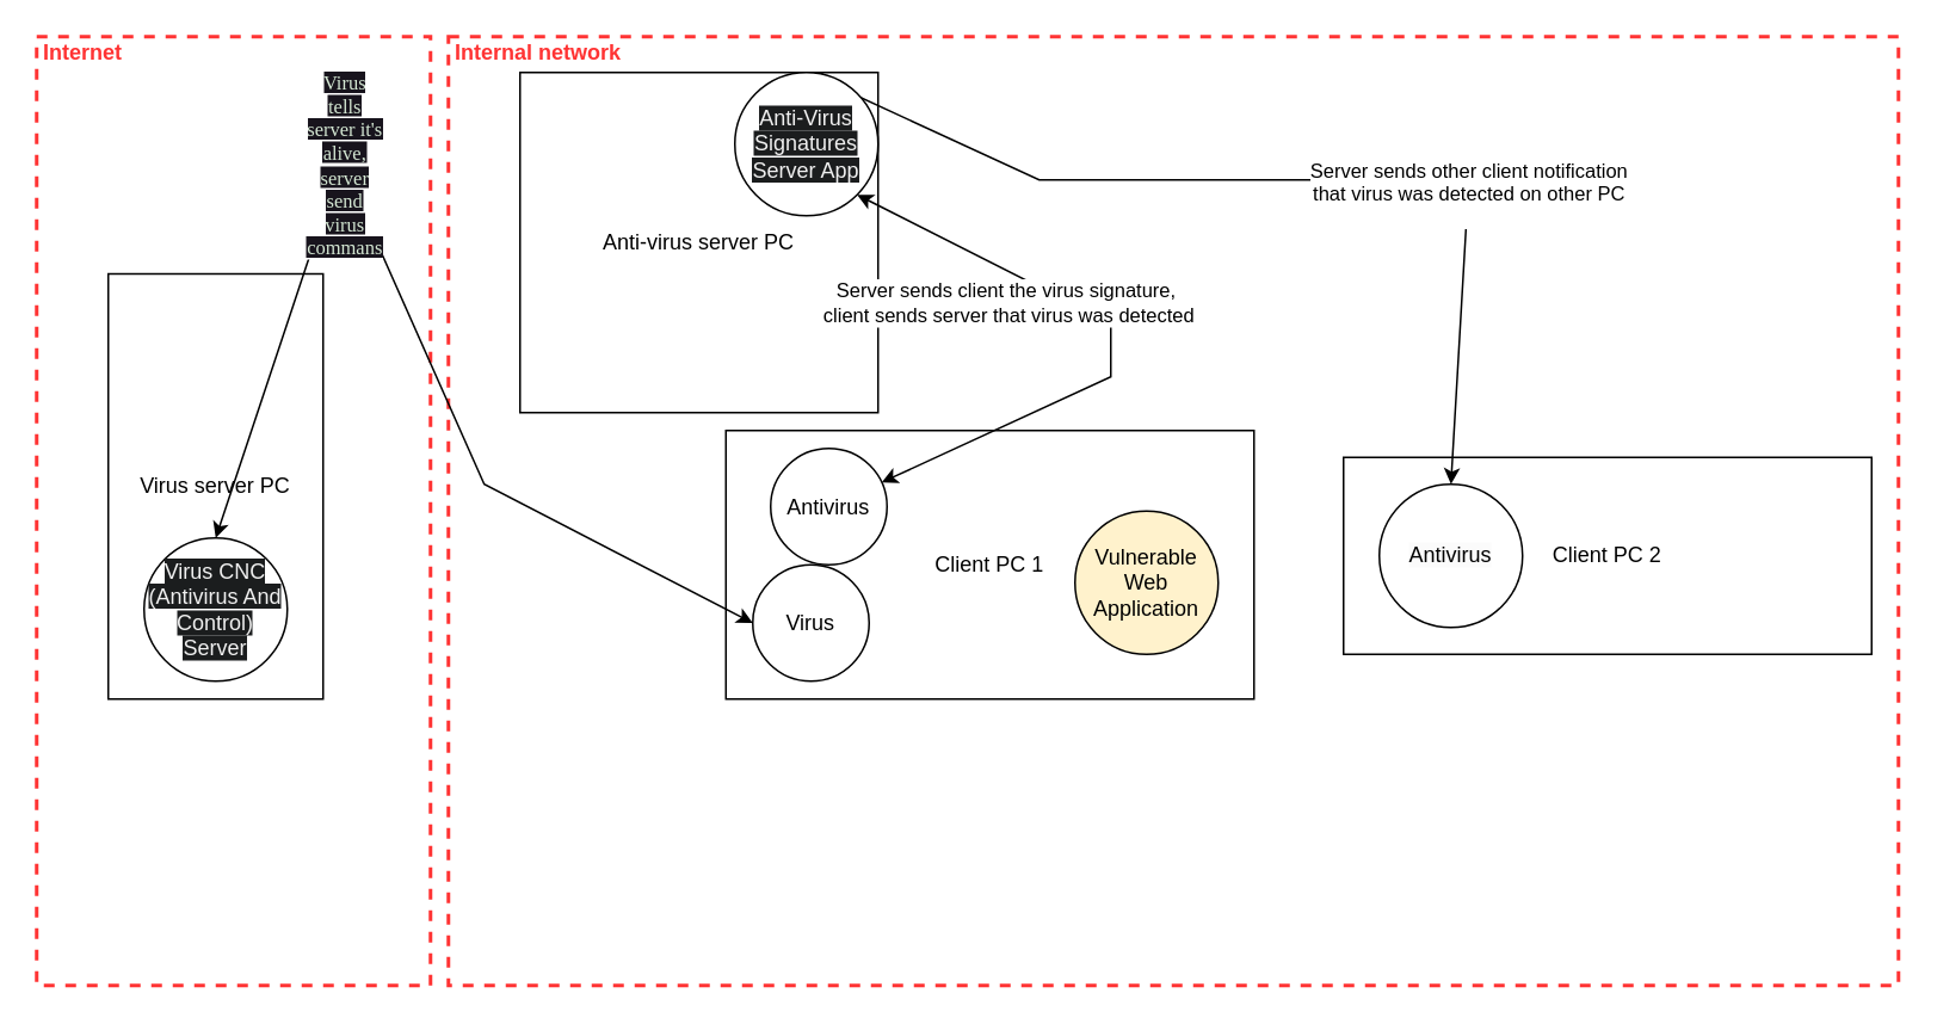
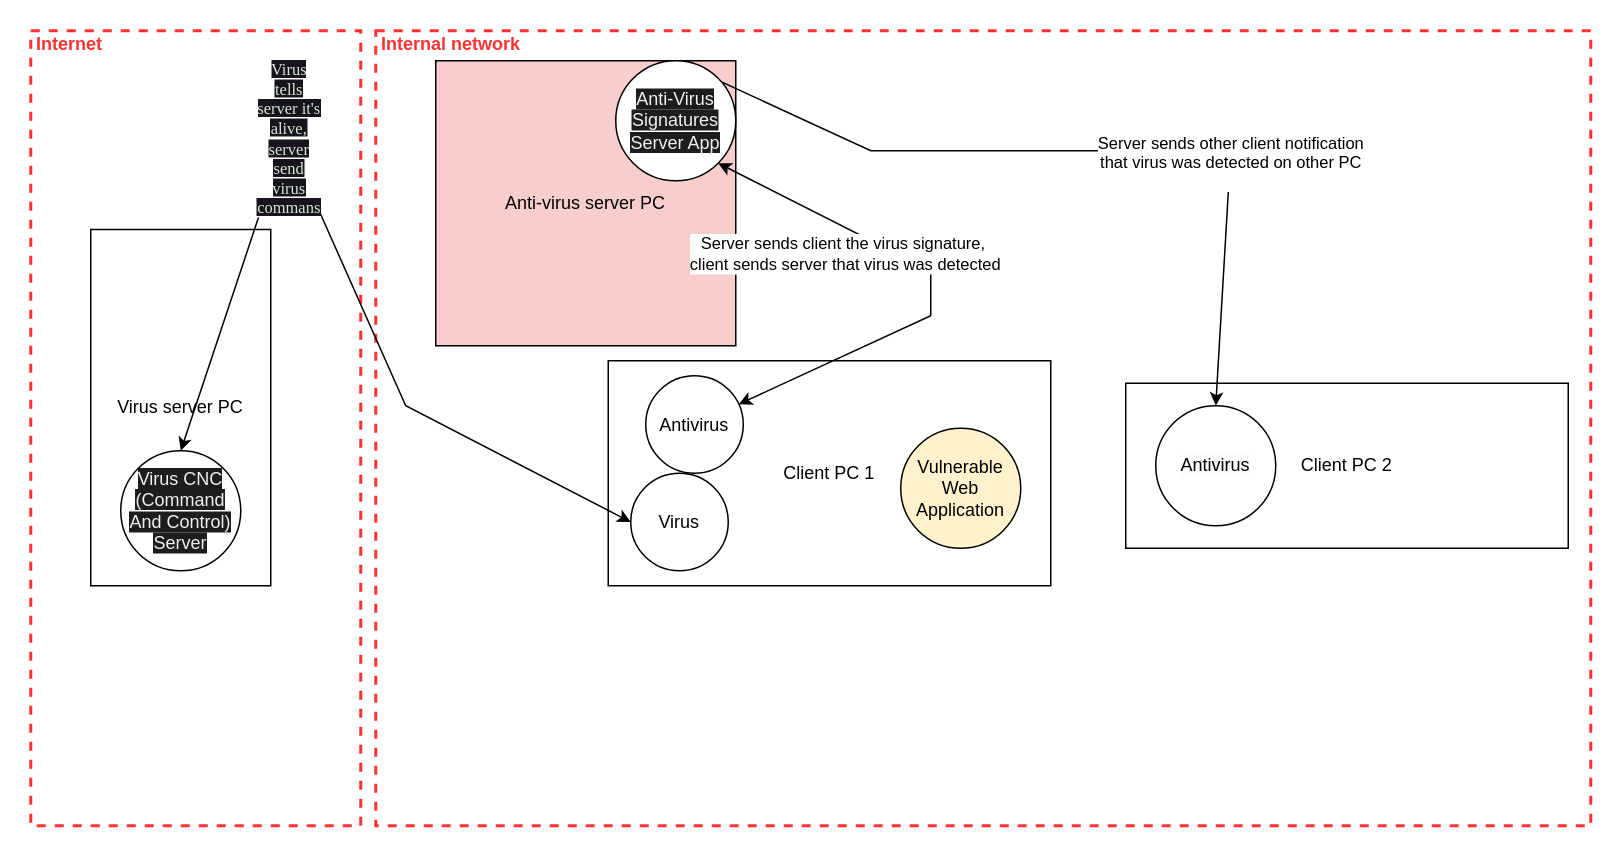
- <mxCell id="5" value="Anti-virus server PC" style="rounded=0;whiteSpace=wrap;html=1;" parent="1" vertex="1"><mxGeometry x="290" y="40" width="200" height="190" as="geometry" /></mxCell>
+ <mxCell id="5" value="Anti-virus server PC" style="rounded=0;whiteSpace=wrap;html=1;fillColor=#f8cecc;" parent="1" vertex="1"><mxGeometry x="290" y="40" width="200" height="190" as="geometry" /></mxCell>
- <mxCell id="19" value="&lt;meta charset=&quot;utf-8&quot;&gt;&lt;span style=&quot;color: rgb(240, 240, 240); font-family: Helvetica; font-size: 12px; font-style: normal; font-variant-ligatures: normal; font-variant-caps: normal; font-weight: 400; letter-spacing: normal; orphans: 2; text-align: center; text-indent: 0px; text-transform: none; widows: 2; word-spacing: 0px; -webkit-text-stroke-width: 0px; white-space: normal; background-color: rgb(27, 29, 30); text-decoration-thickness: initial; text-decoration-style: initial; text-decoration-color: initial; display: inline !important; float: none;&quot;&gt;Virus CNC (Antivirus And Control) Server&lt;/span&gt;" style="ellipse;whiteSpace=wrap;html=1;aspect=fixed;" vertex="1" parent="1"><mxGeometry x="80" y="300" width="80" height="80" as="geometry" /></mxCell>
+ <mxCell id="19" value="&lt;meta charset=&quot;utf-8&quot;&gt;&lt;span style=&quot;color: rgb(240, 240, 240); font-family: Helvetica; font-size: 12px; font-style: normal; font-variant-ligatures: normal; font-variant-caps: normal; font-weight: 400; letter-spacing: normal; orphans: 2; text-align: center; text-indent: 0px; text-transform: none; widows: 2; word-spacing: 0px; -webkit-text-stroke-width: 0px; white-space: normal; background-color: rgb(27, 29, 30); text-decoration-thickness: initial; text-decoration-style: initial; text-decoration-color: initial; display: inline !important; float: none;&quot;&gt;Virus CNC (Command And Control) Server&lt;/span&gt;" style="ellipse;whiteSpace=wrap;html=1;aspect=fixed;" vertex="1" parent="1"><mxGeometry x="80" y="300" width="80" height="80" as="geometry" /></mxCell>
